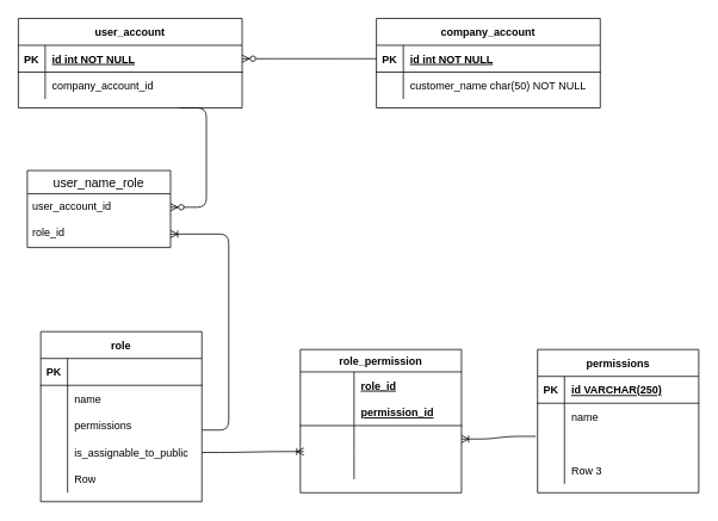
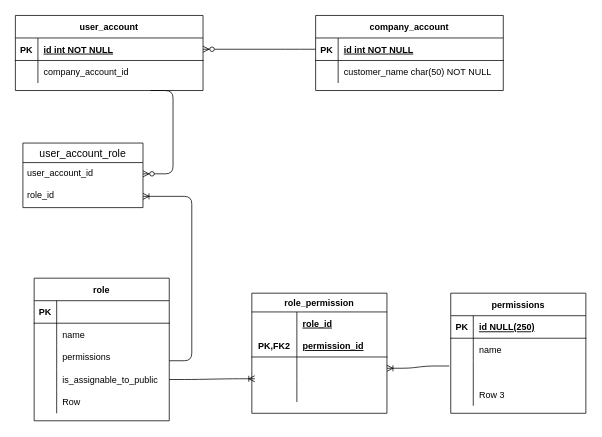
- <mxCell id="31" value="user_name_role" style="swimlane;fontStyle=0;childLayout=stackLayout;horizontal=1;startSize=26;horizontalStack=0;resizeParent=1;resizeParentMax=0;resizeLast=0;collapsible=1;marginBottom=0;align=center;fontSize=14;" parent="1" vertex="1"><mxGeometry x="30" y="190" width="160" height="86" as="geometry" /></mxCell>
+ <mxCell id="31" value="user_account_role" style="swimlane;fontStyle=0;childLayout=stackLayout;horizontal=1;startSize=26;horizontalStack=0;resizeParent=1;resizeParentMax=0;resizeLast=0;collapsible=1;marginBottom=0;align=center;fontSize=14;" parent="1" vertex="1"><mxGeometry x="30" y="190" width="160" height="86" as="geometry" /></mxCell>
- <mxCell id="37" value="id VARCHAR(250)" style="shape=partialRectangle;connectable=0;fillColor=none;top=0;left=0;bottom=0;right=0;align=left;spacingLeft=6;fontStyle=5;overflow=hidden;" parent="35" vertex="1"><mxGeometry x="30" width="150" height="30" as="geometry" /></mxCell>
+ <mxCell id="37" value="id NULL(250)" style="shape=partialRectangle;connectable=0;fillColor=none;top=0;left=0;bottom=0;right=0;align=left;spacingLeft=6;fontStyle=5;overflow=hidden;" parent="35" vertex="1"><mxGeometry x="30" width="150" height="30" as="geometry" /></mxCell>
+ <mxCell id="50" value="PK,FK2" style="shape=partialRectangle;connectable=0;fillColor=none;top=0;left=0;bottom=0;right=0;fontStyle=1;overflow=hidden;" parent="49" vertex="1"><mxGeometry width="60" height="30" as="geometry" /></mxCell>
